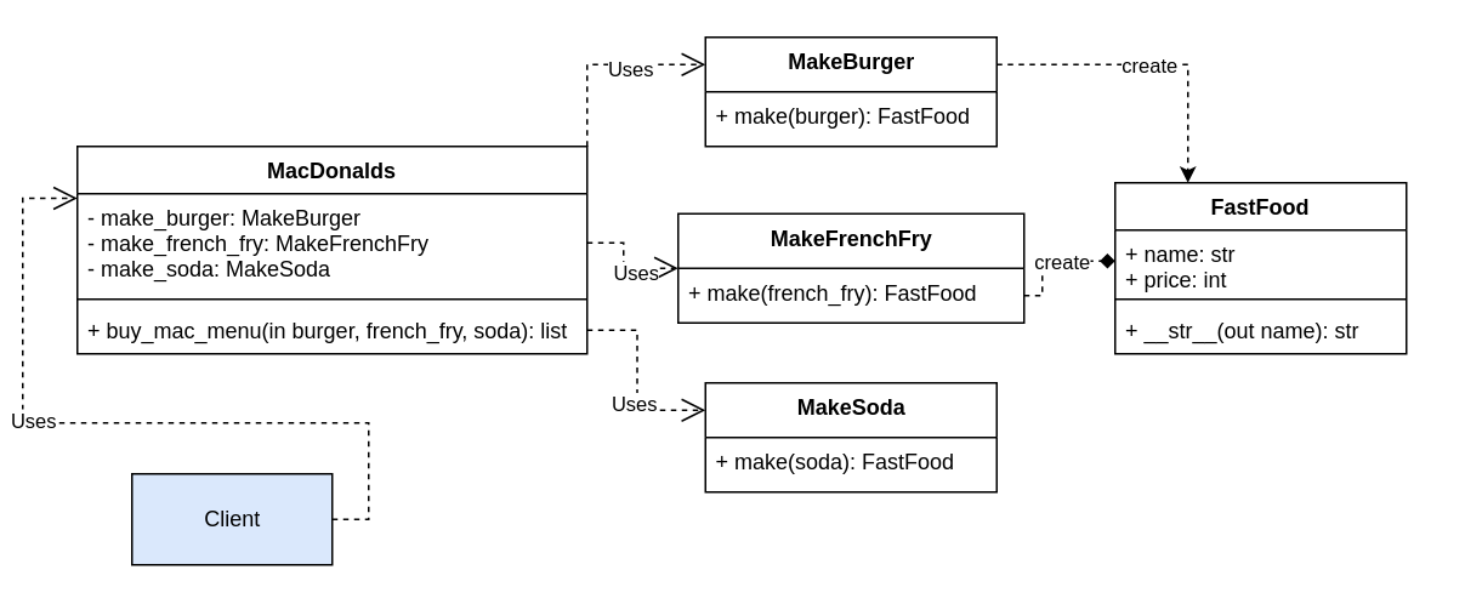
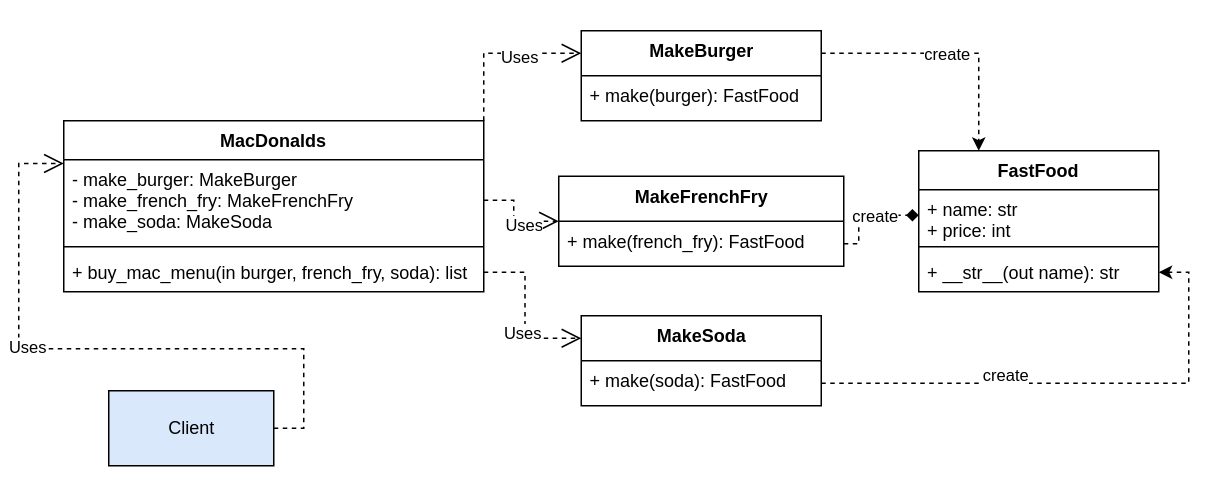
+ <mxCell id="19" style="edgeStyle=orthogonalEdgeStyle;rounded=0;orthogonalLoop=1;jettySize=auto;html=1;exitX=1;exitY=0.5;exitDx=0;exitDy=0;dashed=1;entryX=1;entryY=0.5;entryDx=0;entryDy=0;" edge="1" parent="1" source="15" target="5"><mxGeometry relative="1" as="geometry"><mxPoint x="490.04" y="310" as="sourcePoint" /><mxPoint x="707.86" y="310.68" as="targetPoint" /><Array as="points"><mxPoint x="770" y="255" /><mxPoint x="770" y="181" /></Array></mxGeometry></mxCell>
+ <mxCell id="20" value="create" style="edgeLabel;html=1;align=center;verticalAlign=middle;resizable=0;points=[];" vertex="1" connectable="0" parent="19"><mxGeometry x="-0.124" y="3" relative="1" as="geometry"><mxPoint x="-25.5" y="-3" as="offset" /></mxGeometry></mxCell>
